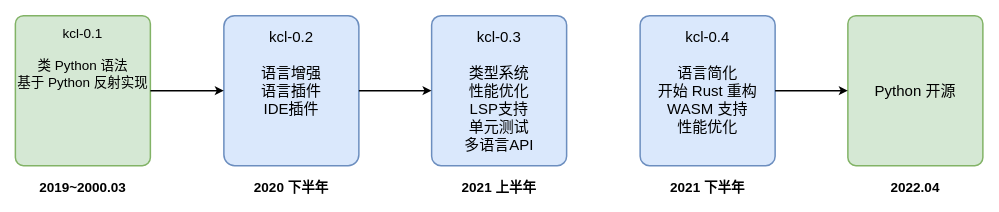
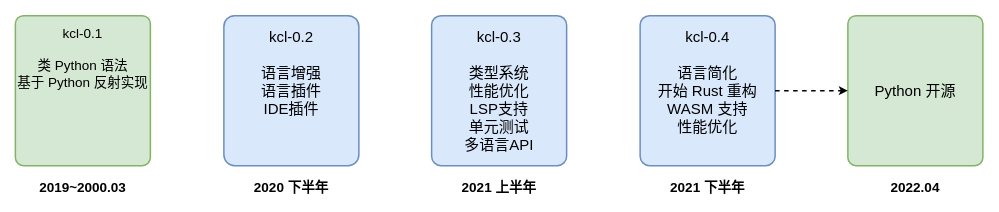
- <mxCell id="12" value="" style="endArrow=classic;html=1;fontSize=18;strokeWidth=2;entryX=0;entryY=0.5;entryDx=0;entryDy=0;exitX=1;exitY=0.5;exitDx=0;exitDy=0;" parent="1" source="2" target="4" edge="1"><mxGeometry width="50" height="50" relative="1" as="geometry"><mxPoint x="150" y="350" as="sourcePoint" /><mxPoint x="-10" y="190" as="targetPoint" /></mxGeometry></mxCell>
- <mxCell id="13" value="" style="endArrow=classic;html=1;fontSize=18;strokeWidth=2;entryX=0;entryY=0.5;entryDx=0;entryDy=0;exitX=1;exitY=0.5;exitDx=0;exitDy=0;" parent="1" source="4" target="5" edge="1"><mxGeometry width="50" height="50" relative="1" as="geometry"><mxPoint x="210" y="130" as="sourcePoint" /><mxPoint x="325" y="130" as="targetPoint" /></mxGeometry></mxCell>
- <mxCell id="14" value="" style="endArrow=classic;html=1;fontSize=18;strokeWidth=2;entryX=0;entryY=0.5;entryDx=0;entryDy=0;exitX=1;exitY=0.5;exitDx=0;exitDy=0;" parent="1" source="6" target="10" edge="1"><mxGeometry width="50" height="50" relative="1" as="geometry"><mxPoint x="1020" y="90" as="sourcePoint" /><mxPoint x="860" y="130" as="targetPoint" /></mxGeometry></mxCell>
+ <mxCell id="14" value="" style="endArrow=classic;html=1;fontSize=18;strokeWidth=2;entryX=0;entryY=0.5;entryDx=0;entryDy=0;exitX=1;exitY=0.5;exitDx=0;exitDy=0;dashed=1;" parent="1" source="6" target="10" edge="1"><mxGeometry width="50" height="50" relative="1" as="geometry"><mxPoint x="1020" y="90" as="sourcePoint" /><mxPoint x="860" y="130" as="targetPoint" /></mxGeometry></mxCell>
